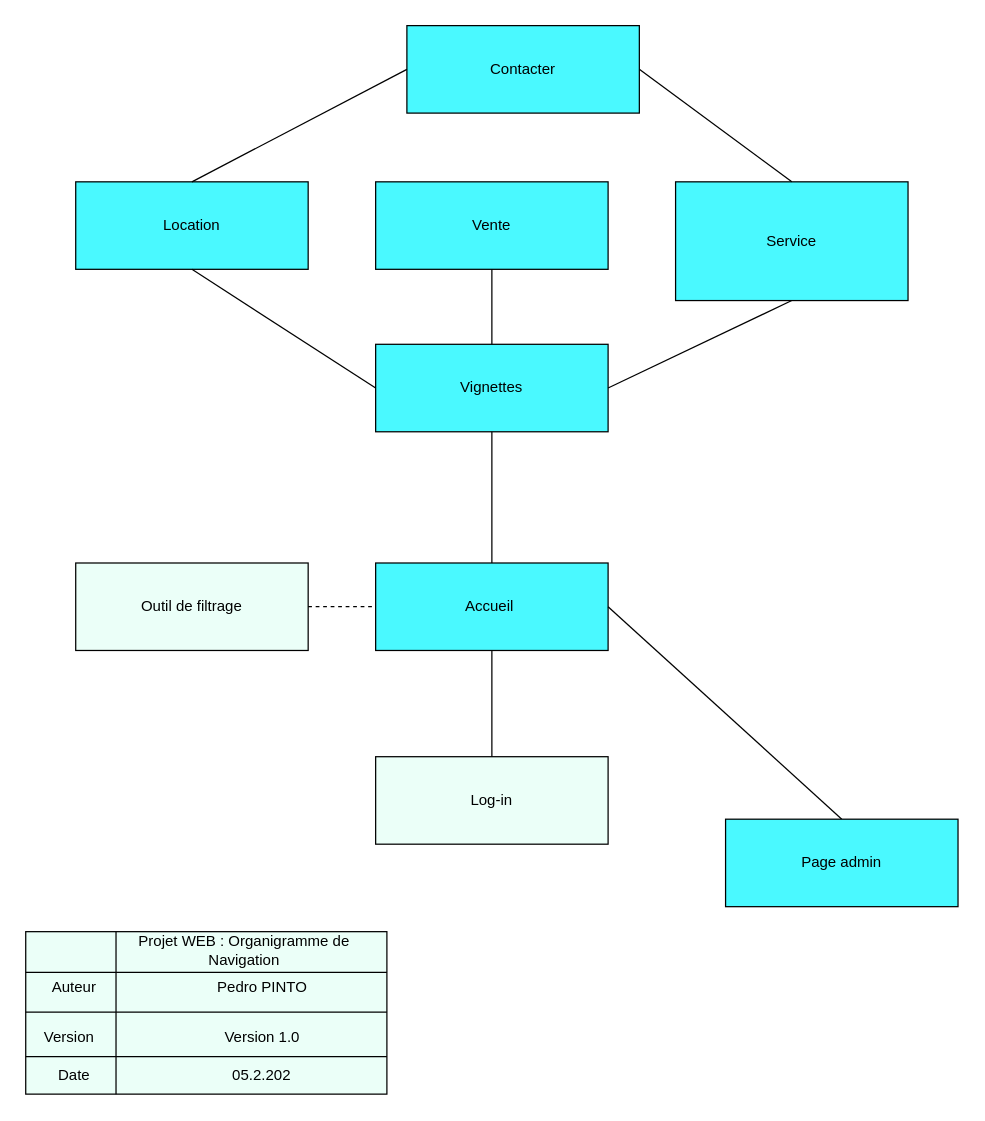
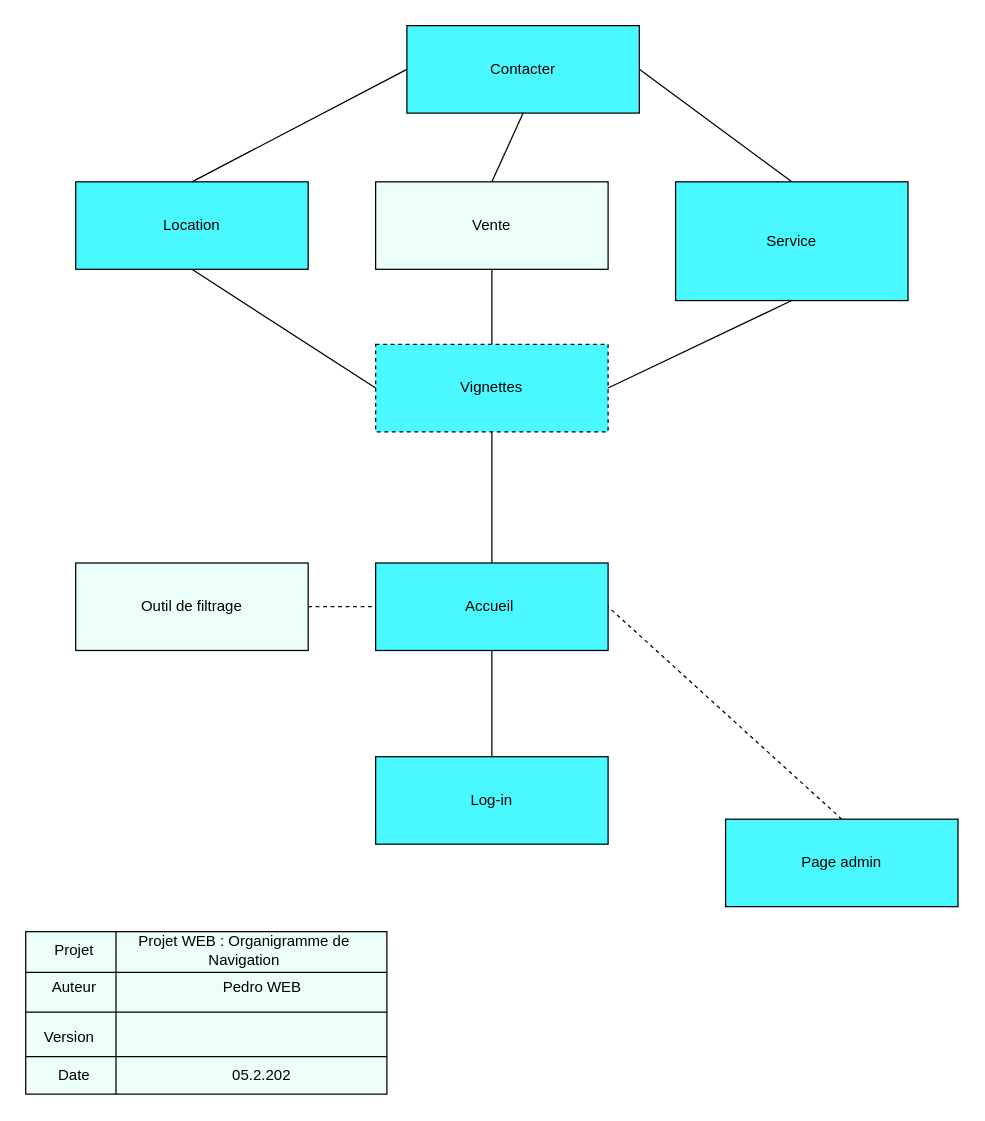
+ <mxCell id="16" value="" style="endArrow=none;html=1;exitX=0.5;exitY=1;exitDx=0;exitDy=0;entryX=0.5;entryY=0;entryDx=0;entryDy=0;" edge="1" parent="1" source="13" target="8"><mxGeometry width="50" height="50" relative="1" as="geometry"><mxPoint x="403" y="205" as="sourcePoint" /><mxPoint x="393" y="125" as="targetPoint" /></mxGeometry></mxCell>
- <mxCell id="8" value="&lt;p class=&quot;MsoNormal&quot;&gt;&lt;span style=&quot;font-size: 9pt ; line-height: 107% ; font-family: &amp;#34;helvetica&amp;#34; , sans-serif&quot;&gt;Vente&lt;/span&gt;&lt;/p&gt;" style="rounded=0;whiteSpace=wrap;html=1;fillColor=#4AF9FF;" vertex="1" parent="1"><mxGeometry x="300" y="145" width="186" height="70" as="geometry" /></mxCell>
+ <mxCell id="8" value="&lt;p class=&quot;MsoNormal&quot;&gt;&lt;span style=&quot;font-size: 9pt ; line-height: 107% ; font-family: &amp;#34;helvetica&amp;#34; , sans-serif&quot;&gt;Vente&lt;/span&gt;&lt;/p&gt;" style="rounded=0;whiteSpace=wrap;html=1;fillColor=#ebfff8;" vertex="1" parent="1"><mxGeometry x="300" y="145" width="186" height="70" as="geometry" /></mxCell>
- <mxCell id="5" value="&lt;p class=&quot;MsoNormal&quot;&gt;&lt;span style=&quot;font-size: 9pt ; line-height: 107% ; font-family: &amp;#34;helvetica&amp;#34; , sans-serif&quot;&gt;Vignettes&lt;/span&gt;&lt;/p&gt;" style="rounded=0;whiteSpace=wrap;html=1;fillColor=#4AF9FF;" vertex="1" parent="1"><mxGeometry x="300" y="275" width="186" height="70" as="geometry" /></mxCell>
+ <mxCell id="5" value="&lt;p class=&quot;MsoNormal&quot;&gt;&lt;span style=&quot;font-size: 9pt ; line-height: 107% ; font-family: &amp;#34;helvetica&amp;#34; , sans-serif&quot;&gt;Vignettes&lt;/span&gt;&lt;/p&gt;" style="rounded=0;whiteSpace=wrap;html=1;fillColor=#4AF9FF;dashed=1;" vertex="1" parent="1"><mxGeometry x="300" y="275" width="186" height="70" as="geometry" /></mxCell>
- <mxCell id="17" value="" style="endArrow=none;html=1;entryX=1;entryY=0.5;entryDx=0;entryDy=0;exitX=0.5;exitY=0;exitDx=0;exitDy=0;" edge="1" parent="1" source="18" target="3"><mxGeometry width="50" height="50" relative="1" as="geometry"><mxPoint x="413" y="215" as="sourcePoint" /><mxPoint x="413" y="295" as="targetPoint" /></mxGeometry></mxCell>
+ <mxCell id="17" value="" style="endArrow=none;html=1;entryX=1;entryY=0.5;entryDx=0;entryDy=0;exitX=0.5;exitY=0;exitDx=0;exitDy=0;dashed=1;" edge="1" parent="1" source="18" target="3"><mxGeometry width="50" height="50" relative="1" as="geometry"><mxPoint x="413" y="215" as="sourcePoint" /><mxPoint x="413" y="295" as="targetPoint" /></mxGeometry></mxCell>
- <mxCell id="2" value="Log-in" style="rounded=0;whiteSpace=wrap;html=1;fillColor=#ebfff8;" vertex="1" parent="1"><mxGeometry x="300" y="605" width="186" height="70" as="geometry" /></mxCell>
+ <mxCell id="2" value="Log-in" style="rounded=0;whiteSpace=wrap;html=1;fillColor=#4AF9FF;" vertex="1" parent="1"><mxGeometry x="300" y="605" width="186" height="70" as="geometry" /></mxCell>
+ <mxCell id="27" value="Projet" style="text;html=1;strokeColor=none;fillColor=none;align=center;verticalAlign=middle;whiteSpace=wrap;rounded=0;" vertex="1" parent="21"><mxGeometry x="19" width="40" height="30" as="geometry" /></mxCell>
- <mxCell id="32" value="Pedro PINTO" style="text;html=1;strokeColor=none;fillColor=none;align=center;verticalAlign=middle;whiteSpace=wrap;rounded=0;" vertex="1" parent="21"><mxGeometry x="144.5" y="30" width="89" height="30" as="geometry" /></mxCell>
+ <mxCell id="32" value="Pedro WEB" style="text;html=1;strokeColor=none;fillColor=none;align=center;verticalAlign=middle;whiteSpace=wrap;rounded=0;" vertex="1" parent="21"><mxGeometry x="144.5" y="30" width="89" height="30" as="geometry" /></mxCell>
- <mxCell id="33" value="Version 1.0" style="text;html=1;strokeColor=none;fillColor=none;align=center;verticalAlign=middle;whiteSpace=wrap;rounded=0;" vertex="1" parent="21"><mxGeometry x="144.5" y="70" width="89" height="30" as="geometry" /></mxCell>
